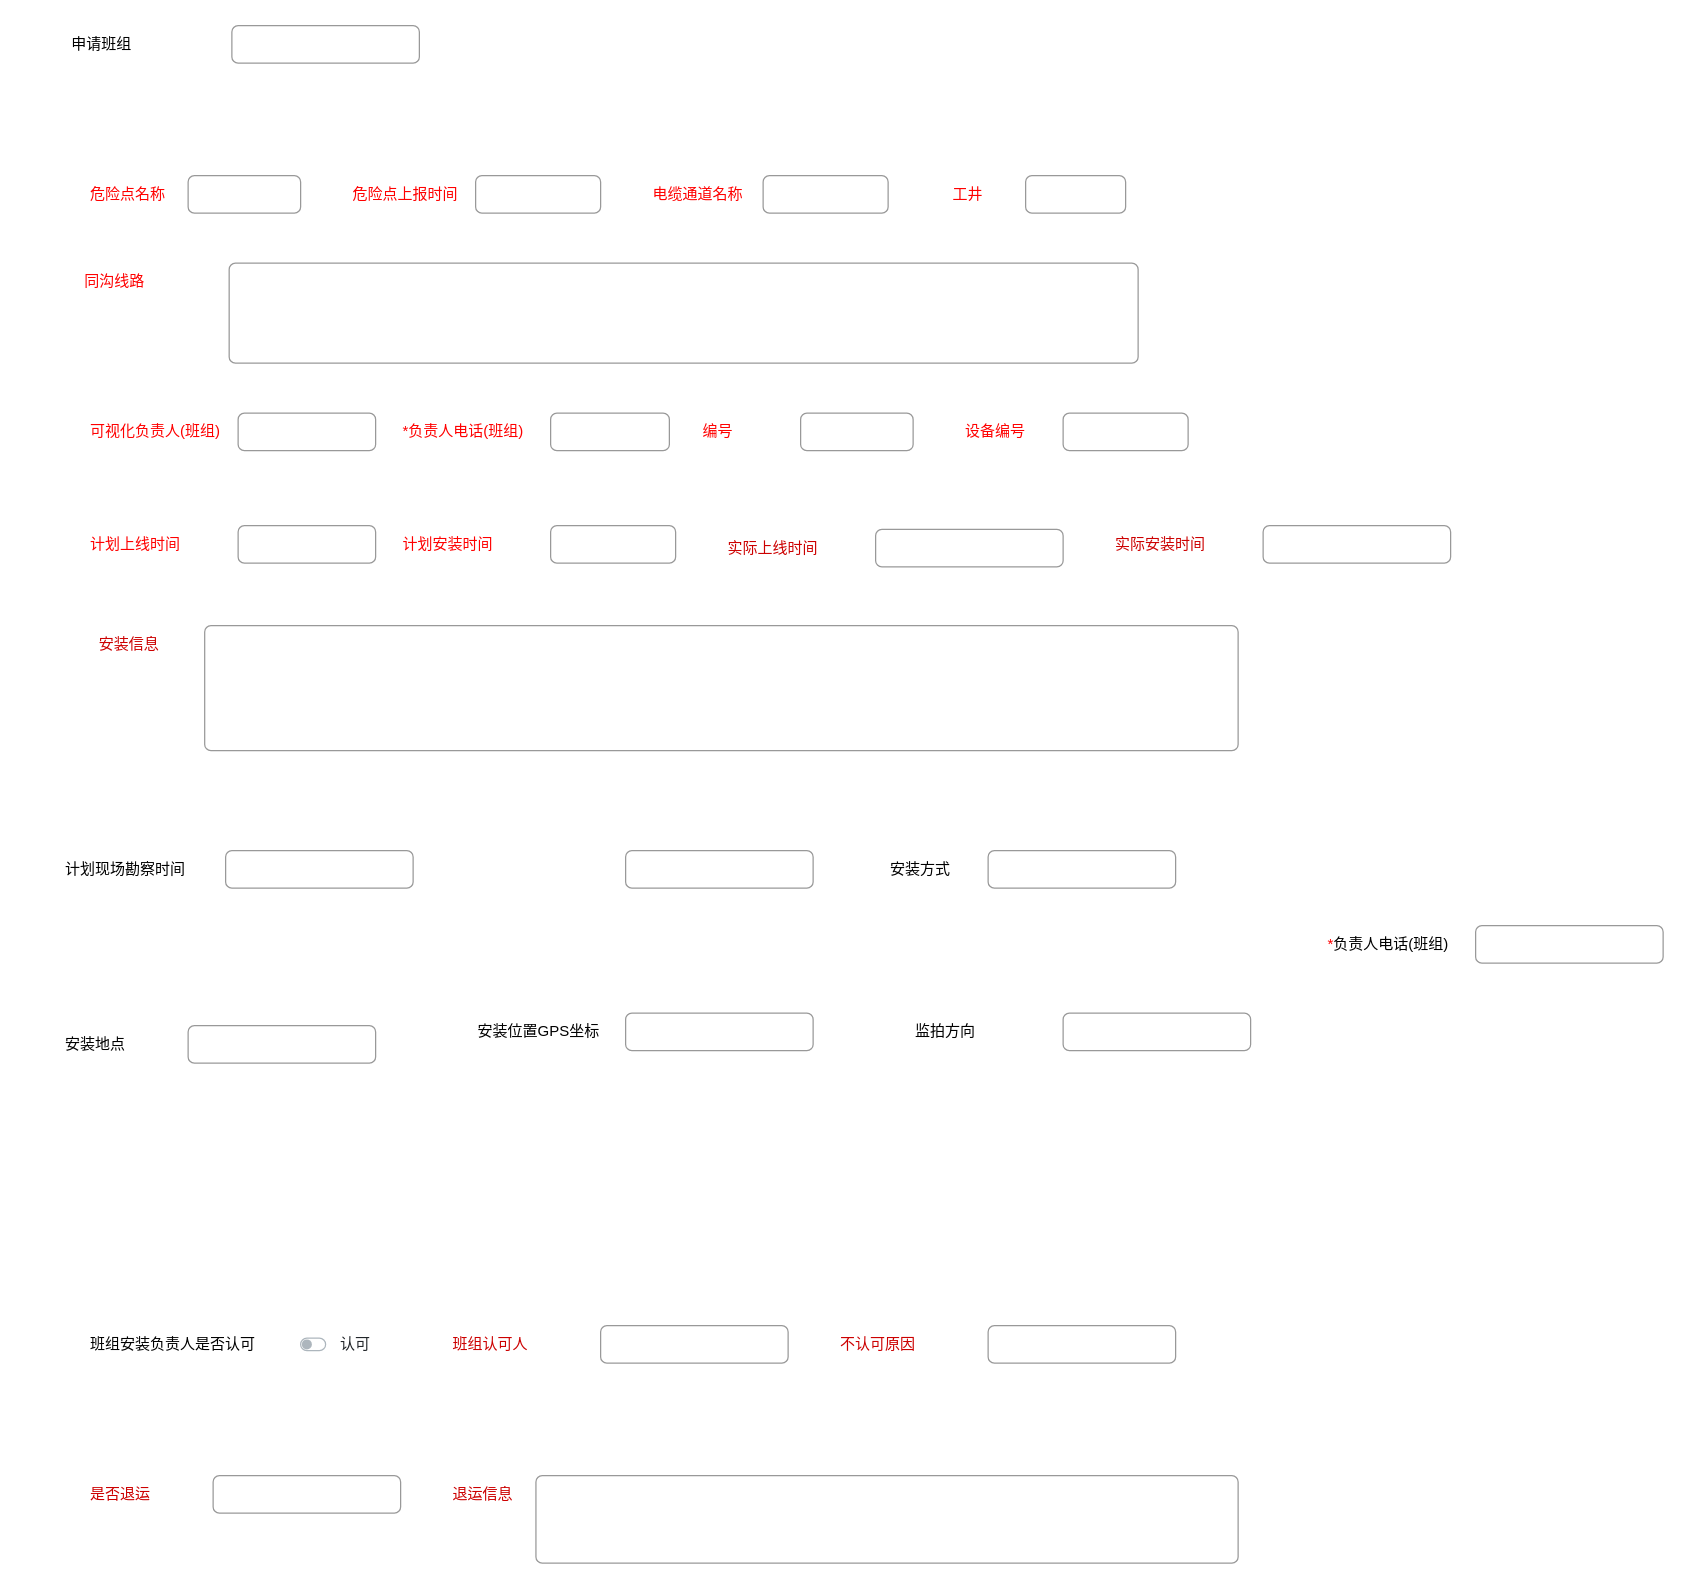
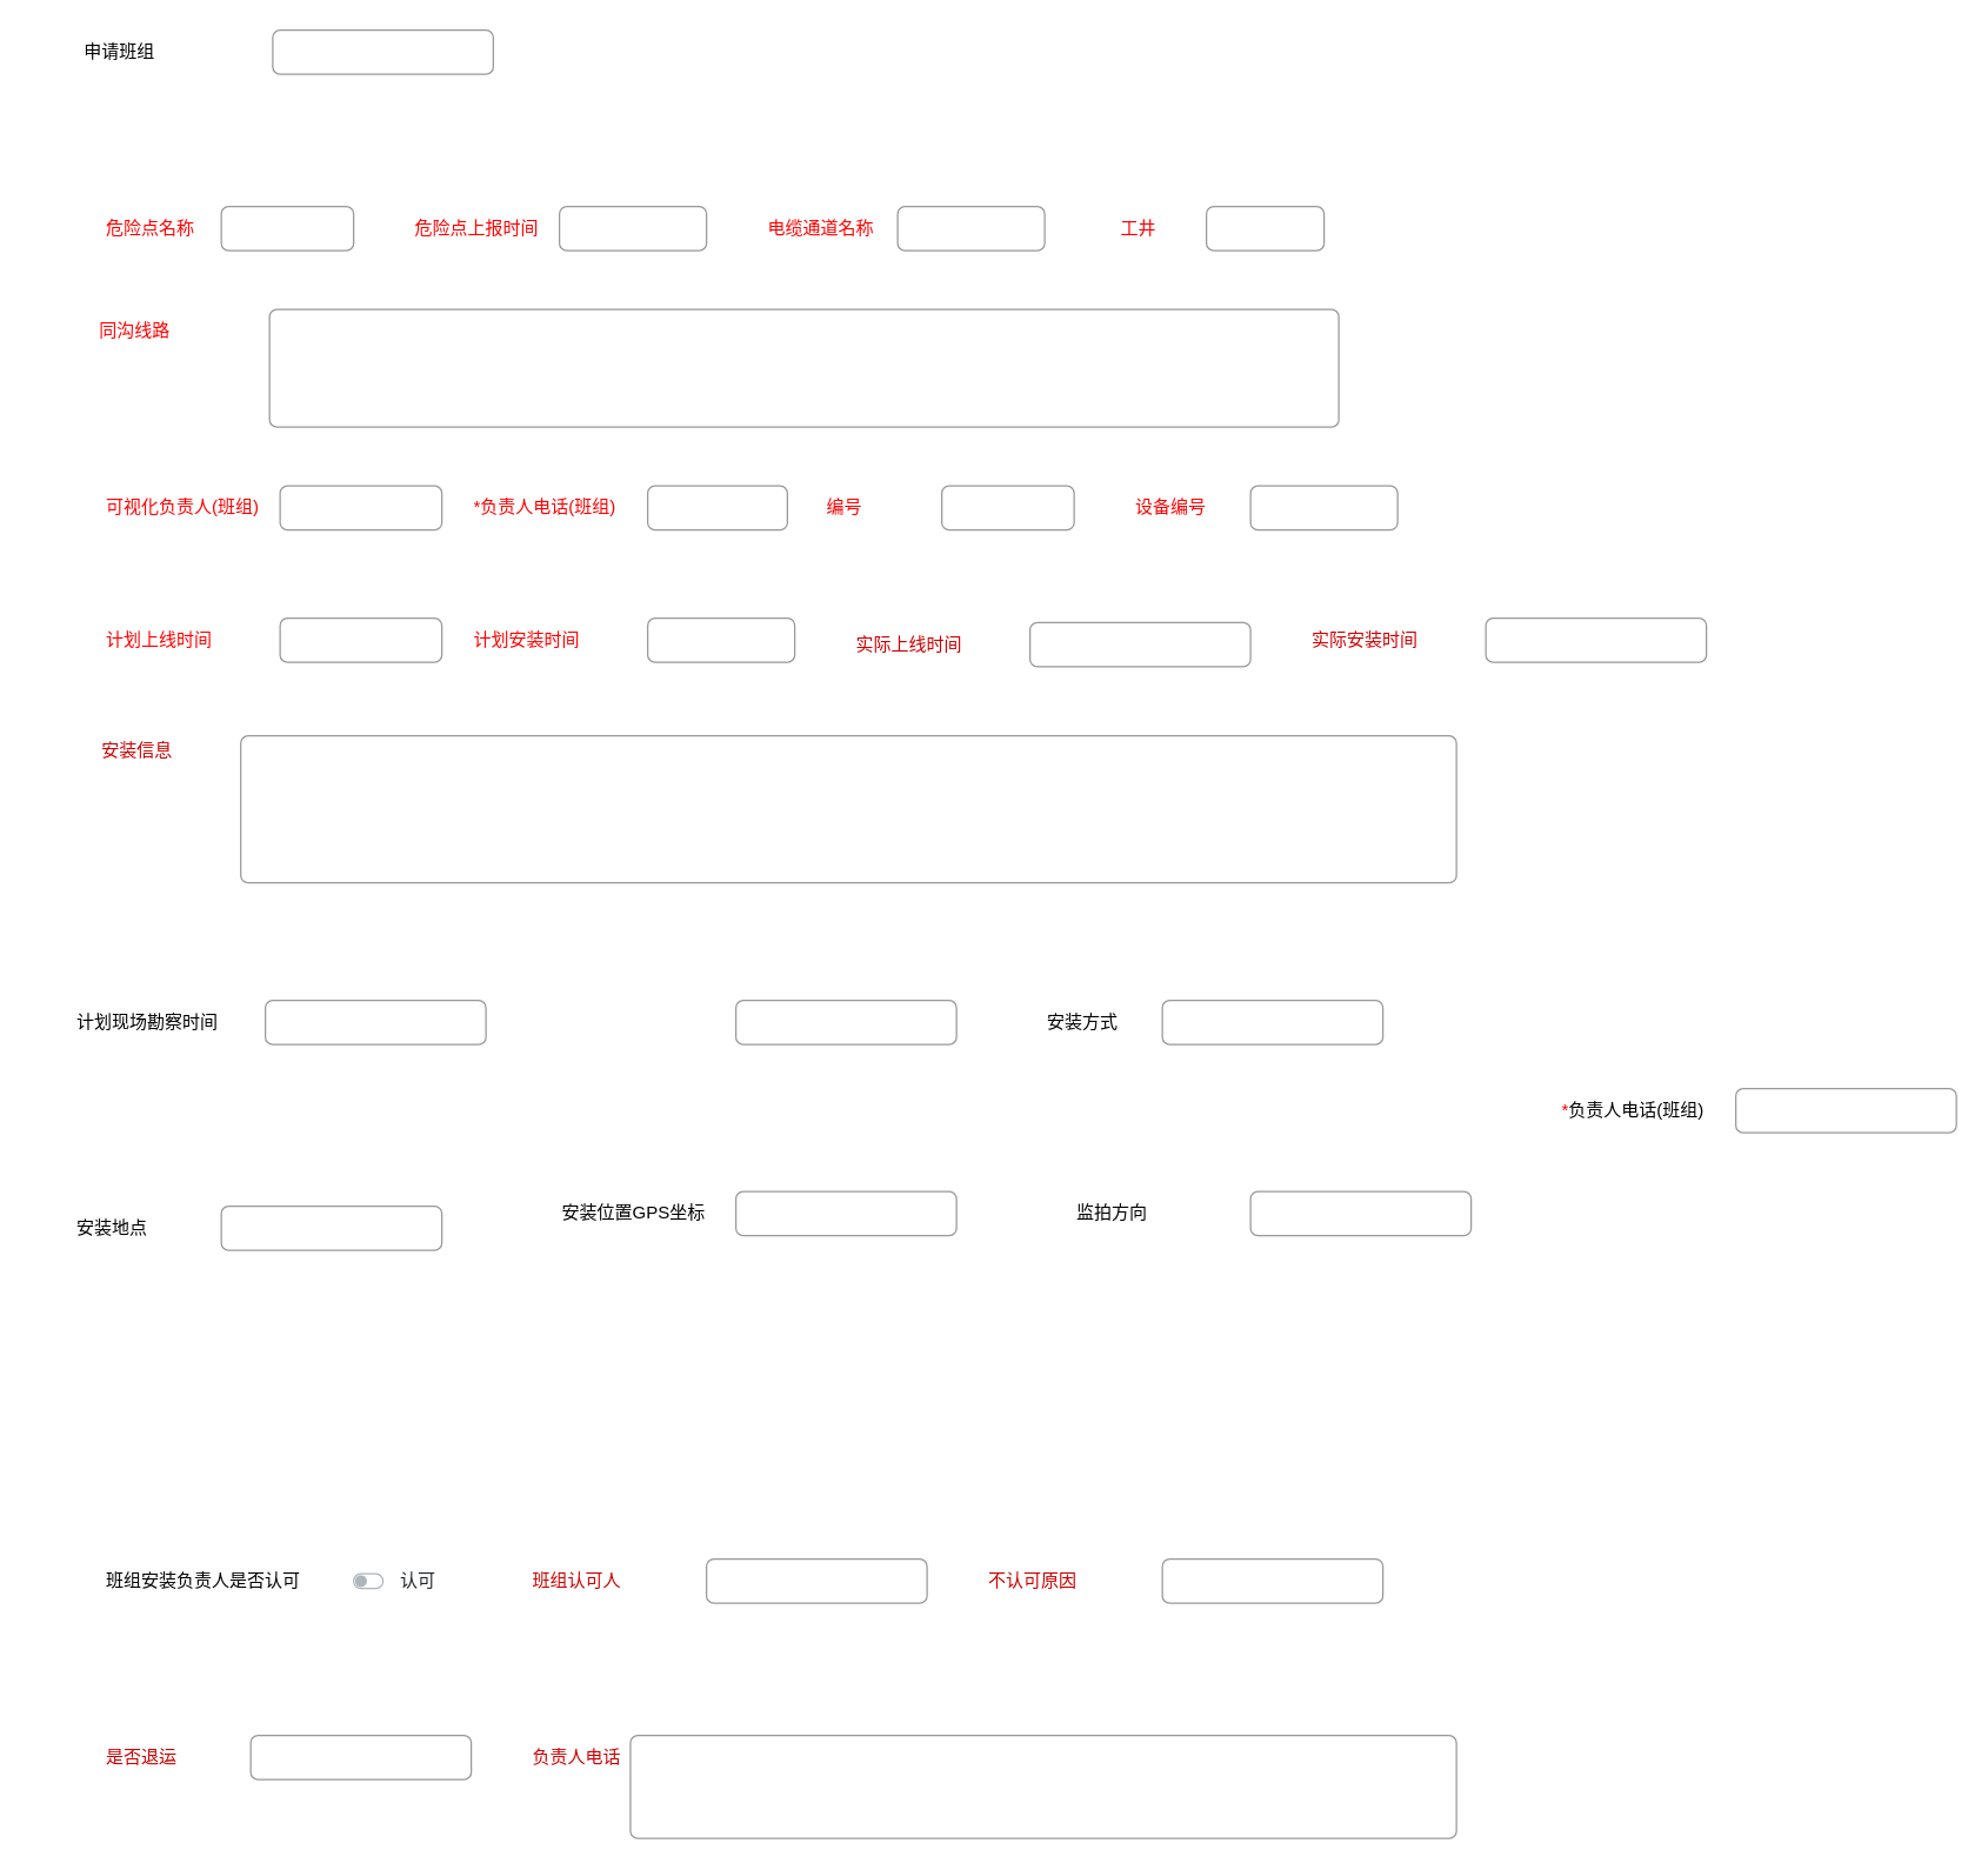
- <mxCell id="30" value="安装信息" style="text;html=1;strokeColor=none;fillColor=none;align=left;verticalAlign=middle;whiteSpace=wrap;rounded=0;fontColor=#CC0000;" vertex="1" parent="1"><mxGeometry x="76.62" y="500" width="62.562" height="30" as="geometry" /></mxCell>
+ <mxCell id="30" value="安装信息" style="text;html=1;strokeColor=none;fillColor=none;align=left;verticalAlign=middle;whiteSpace=wrap;rounded=0;fontColor=#CC0000;" vertex="1" parent="1"><mxGeometry x="66.62" y="495" width="62.562" height="30" as="geometry" /></mxCell>
- <mxCell id="32" value="&lt;font color=&quot;#cc0000&quot;&gt;退运信息&lt;/font&gt;" style="text;html=1;strokeColor=none;fillColor=none;align=left;verticalAlign=middle;whiteSpace=wrap;rounded=0;" vertex="1" parent="1"><mxGeometry x="360" y="1180" width="110" height="30" as="geometry" /></mxCell>
+ <mxCell id="32" value="&lt;font color=&quot;#cc0000&quot;&gt;负责人电话&lt;/font&gt;" style="text;html=1;strokeColor=none;fillColor=none;align=left;verticalAlign=middle;whiteSpace=wrap;rounded=0;" vertex="1" parent="1"><mxGeometry x="360" y="1180" width="110" height="30" as="geometry" /></mxCell>
